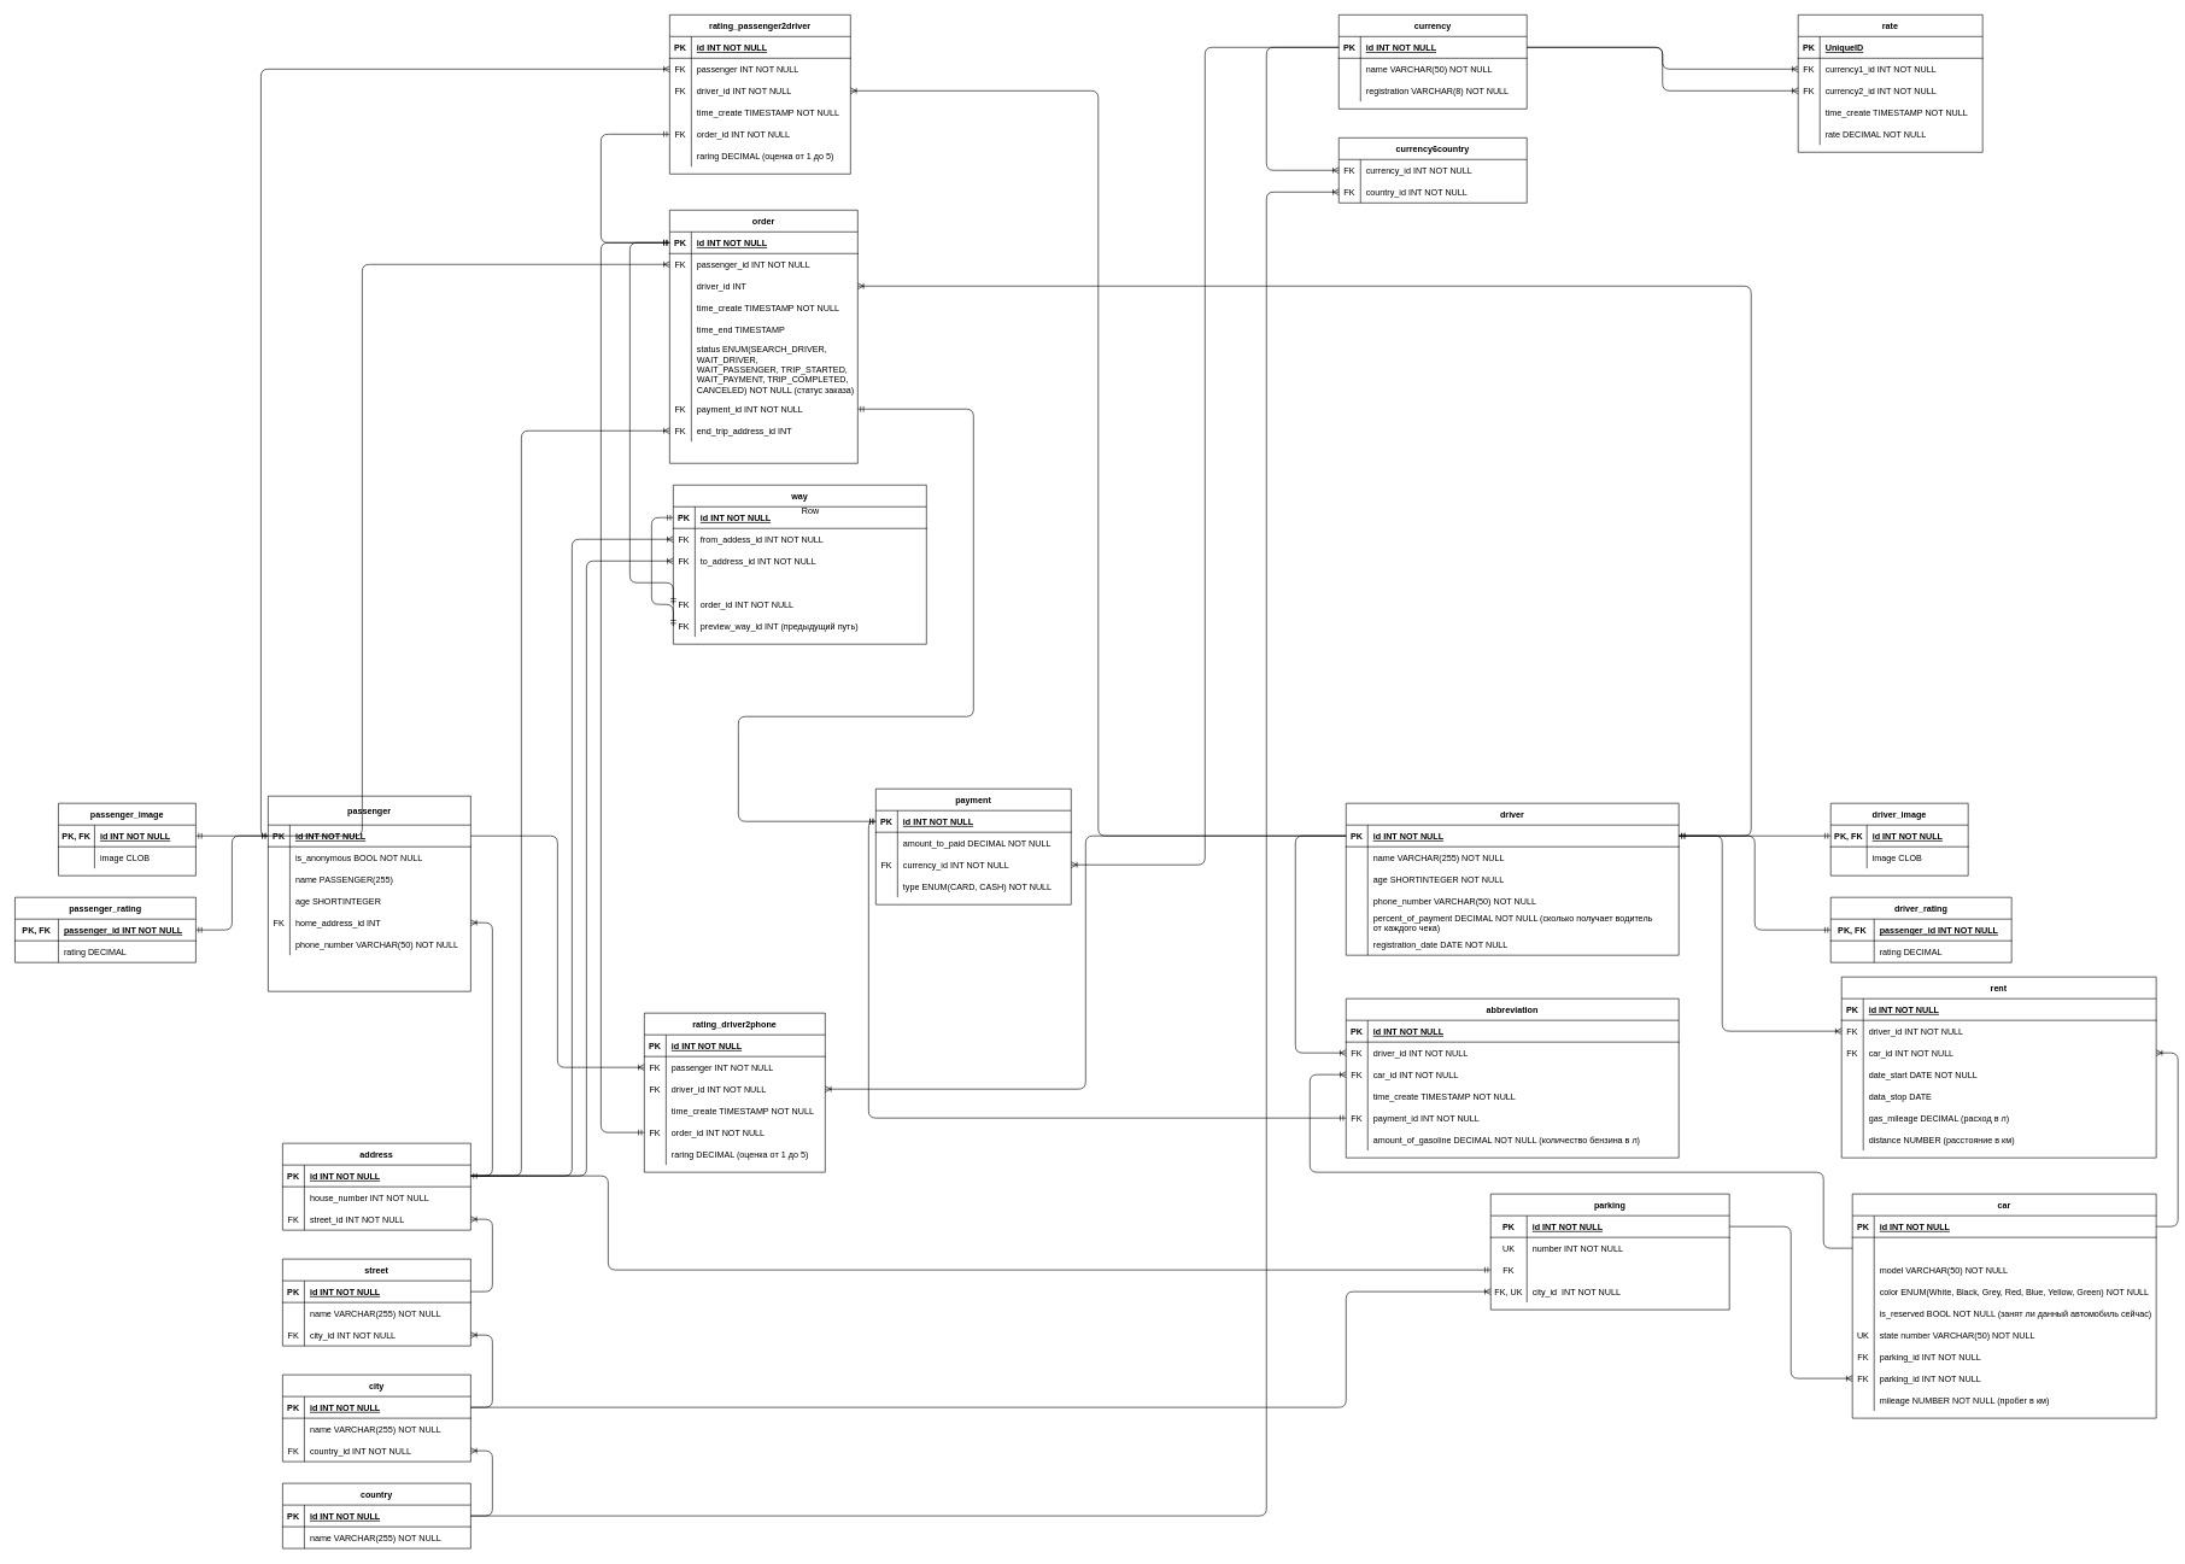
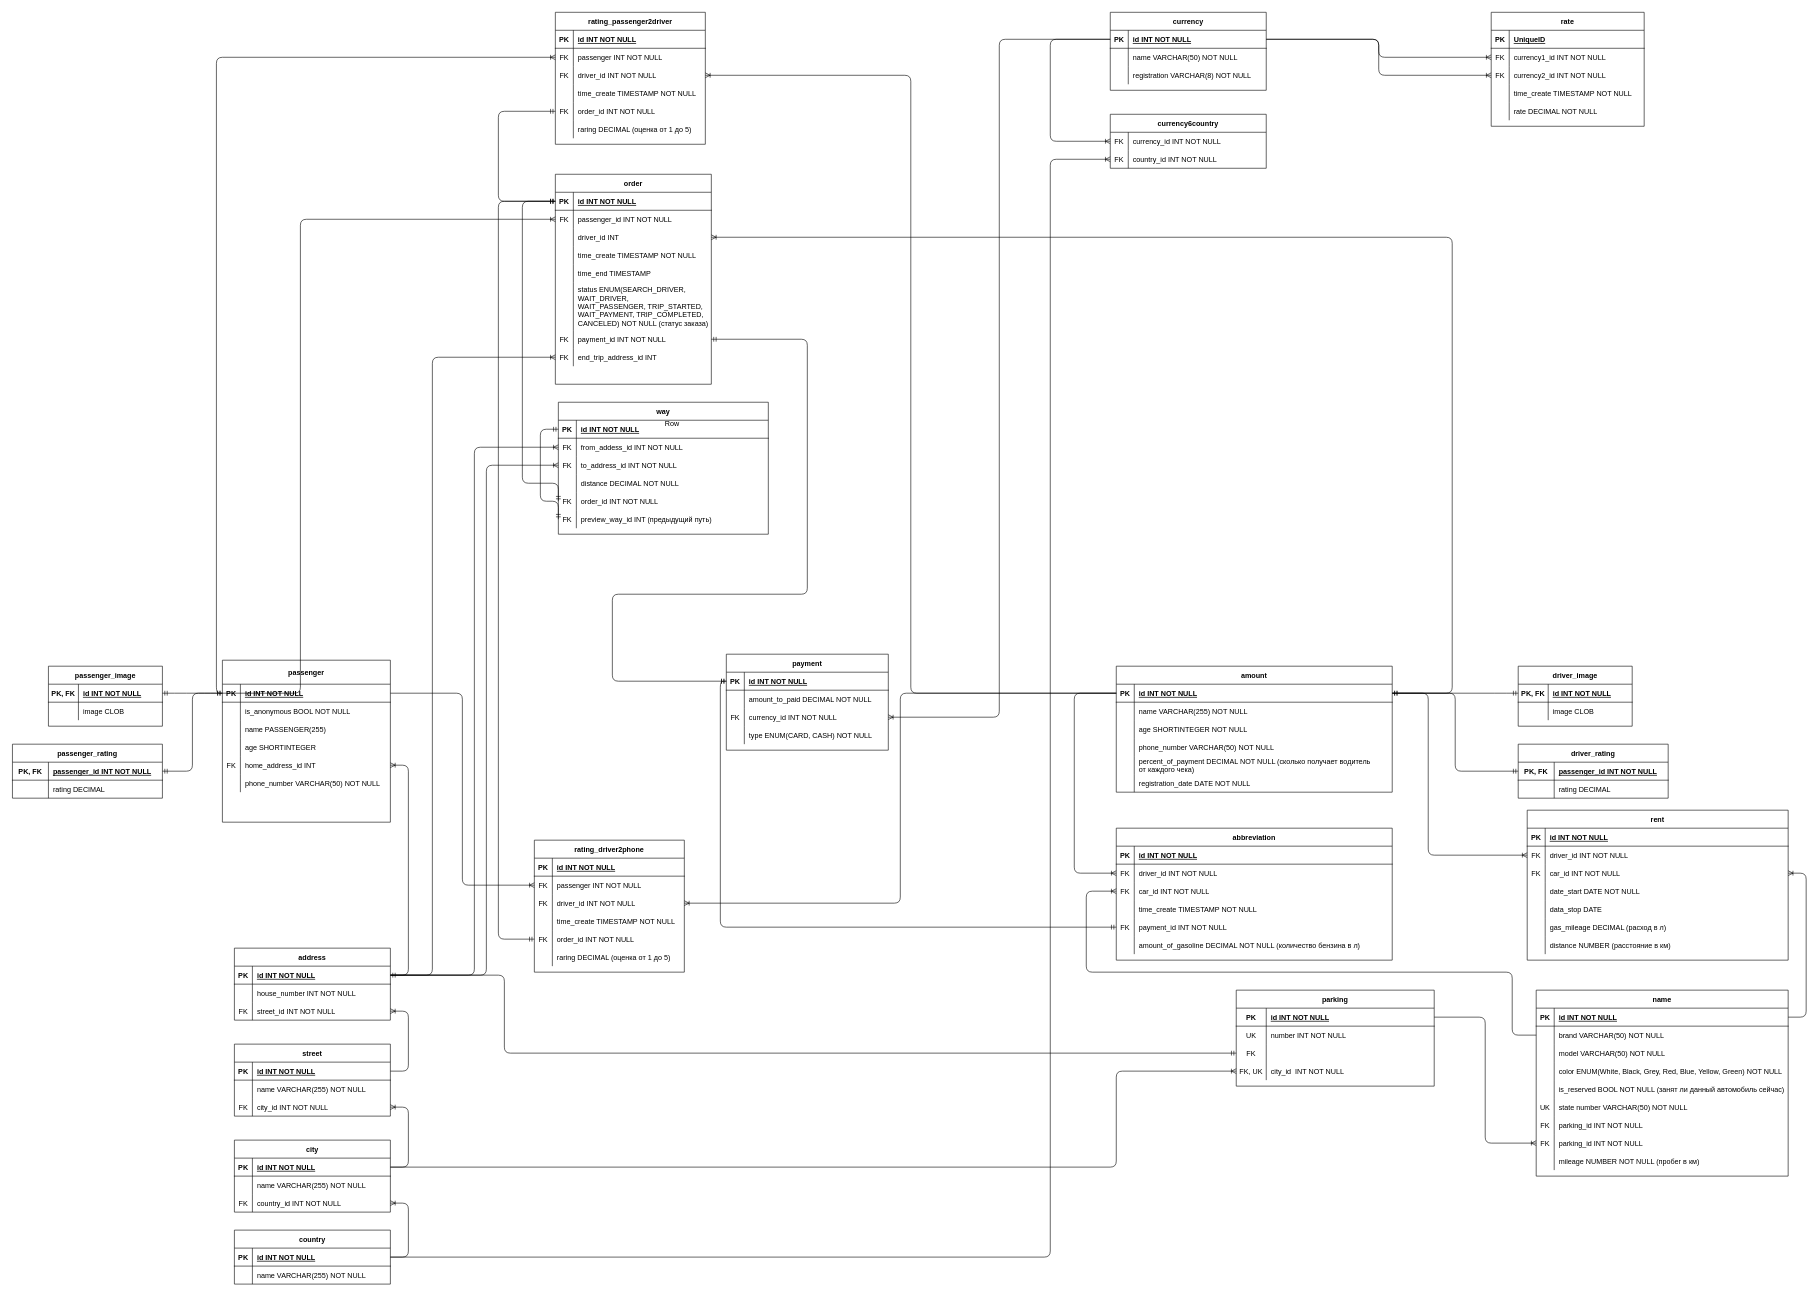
+ <mxCell id="268" value="distance DECIMAL NOT NULL" style="shape=partialRectangle;connectable=0;fillColor=none;top=0;left=0;bottom=0;right=0;align=left;spacingLeft=6;overflow=hidden;" parent="266" vertex="1"><mxGeometry x="30" width="320" height="30" as="geometry" /></mxCell>
- <mxCell id="64" value="driver" style="shape=table;startSize=30;container=1;collapsible=1;childLayout=tableLayout;fixedRows=1;rowLines=0;fontStyle=1;align=center;resizeLast=1;" parent="1" vertex="1"><mxGeometry x="1860" y="1110" width="460.0" height="210" as="geometry" /></mxCell>
+ <mxCell id="64" value="amount" style="shape=table;startSize=30;container=1;collapsible=1;childLayout=tableLayout;fixedRows=1;rowLines=0;fontStyle=1;align=center;resizeLast=1;" parent="1" vertex="1"><mxGeometry x="1860" y="1110" width="460.0" height="210" as="geometry" /></mxCell>
- <mxCell id="129" value="car" style="shape=table;startSize=30;container=1;collapsible=1;childLayout=tableLayout;fixedRows=1;rowLines=0;fontStyle=1;align=center;resizeLast=1;" parent="1" vertex="1"><mxGeometry x="2560" y="1650" width="420" height="310" as="geometry" /></mxCell>
+ <mxCell id="129" value="name" style="shape=table;startSize=30;container=1;collapsible=1;childLayout=tableLayout;fixedRows=1;rowLines=0;fontStyle=1;align=center;resizeLast=1;" parent="1" vertex="1"><mxGeometry x="2560" y="1650" width="420" height="310" as="geometry" /></mxCell>
+ <mxCell id="135" value="brand VARCHAR(50) NOT NULL" style="shape=partialRectangle;connectable=0;fillColor=none;top=0;left=0;bottom=0;right=0;align=left;spacingLeft=6;overflow=hidden;" parent="133" vertex="1"><mxGeometry x="30" width="390" height="30" as="geometry" /></mxCell>
